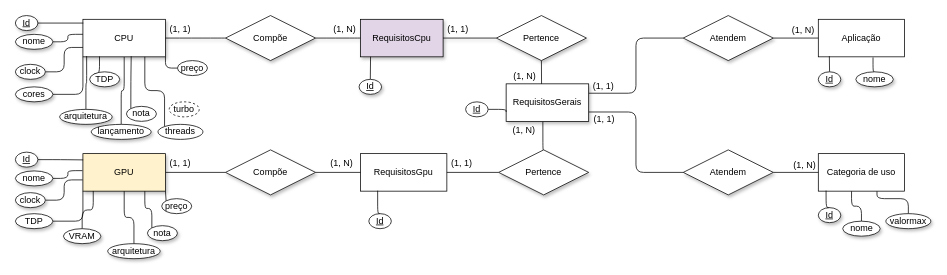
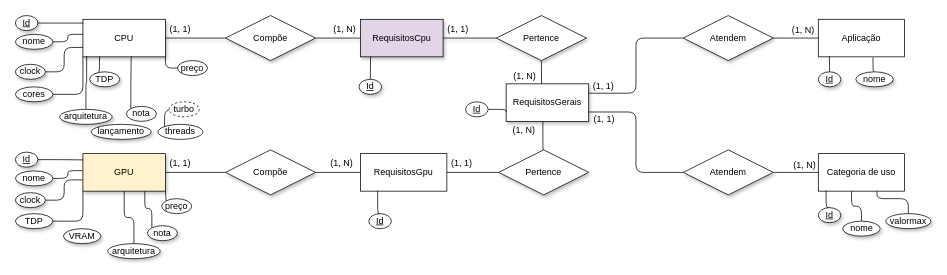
- <mxCell id="4" style="edgeStyle=orthogonalEdgeStyle;rounded=1;orthogonalLoop=1;jettySize=auto;html=1;exitX=0.5;exitY=1;exitDx=0;exitDy=0;entryX=0.5;entryY=0;entryDx=0;entryDy=0;endArrow=none;endFill=0;" parent="1" source="5" target="16" edge="1"><mxGeometry relative="1" as="geometry" /></mxCell>
- <mxCell id="39" style="edgeStyle=orthogonalEdgeStyle;rounded=1;orthogonalLoop=1;jettySize=auto;html=1;exitX=0;exitY=0;exitDx=0;exitDy=0;entryX=0.75;entryY=1;entryDx=0;entryDy=0;endArrow=none;endFill=0;" parent="1" source="40" target="5" edge="1"><mxGeometry relative="1" as="geometry" /></mxCell>
+ <mxCell id="39" style="edgeStyle=orthogonalEdgeStyle;rounded=1;orthogonalLoop=1;jettySize=auto;html=1;exitX=0;exitY=0;exitDx=0;exitDy=0;endArrow=none;endFill=0;" parent="1" source="40" target="43" edge="1"><mxGeometry relative="1" as="geometry" /></mxCell>
- <mxCell id="57" style="edgeStyle=orthogonalEdgeStyle;rounded=1;orthogonalLoop=1;jettySize=auto;html=1;exitX=0.5;exitY=0;exitDx=0;exitDy=0;entryX=0.125;entryY=0.995;entryDx=0;entryDy=0;entryPerimeter=0;endArrow=none;endFill=0;" edge="1" parent="1" source="58" target="56"><mxGeometry relative="1" as="geometry" /></mxCell>
